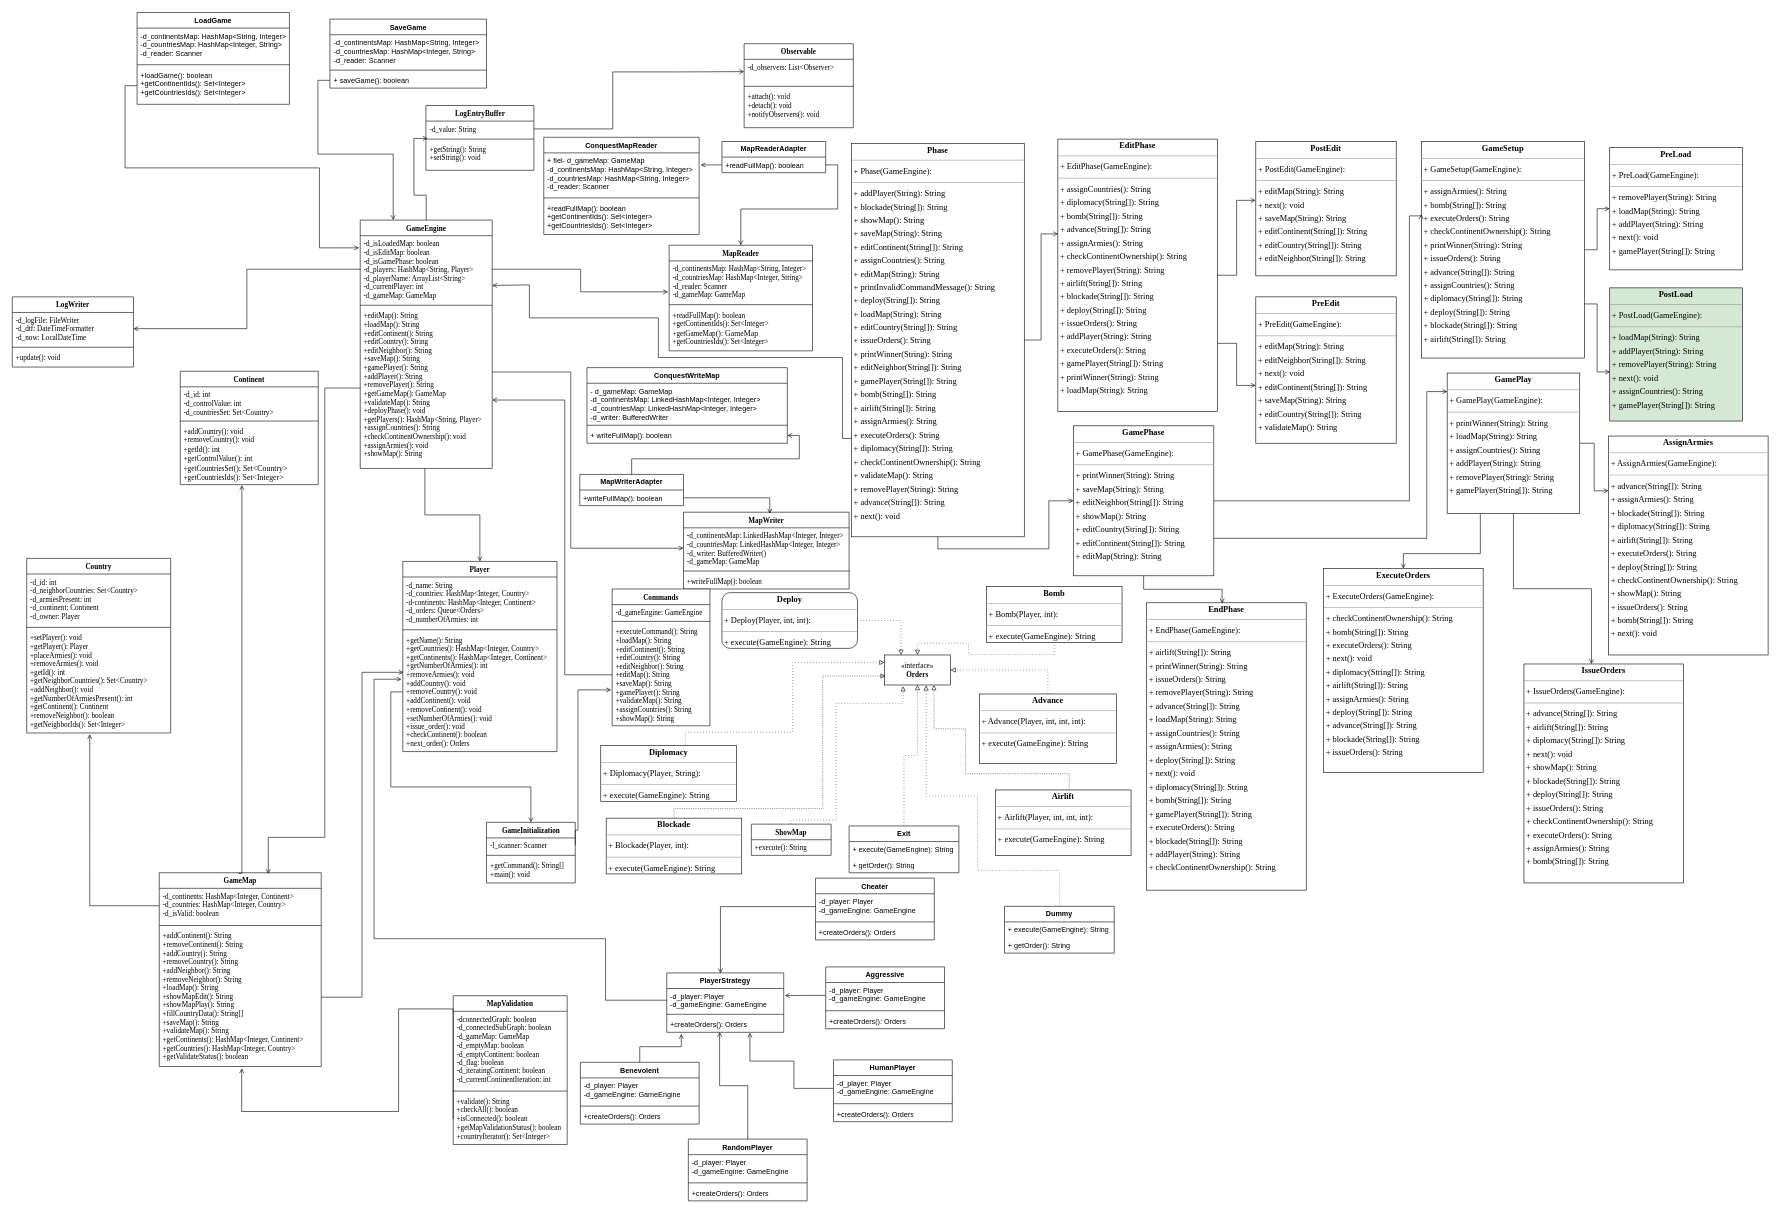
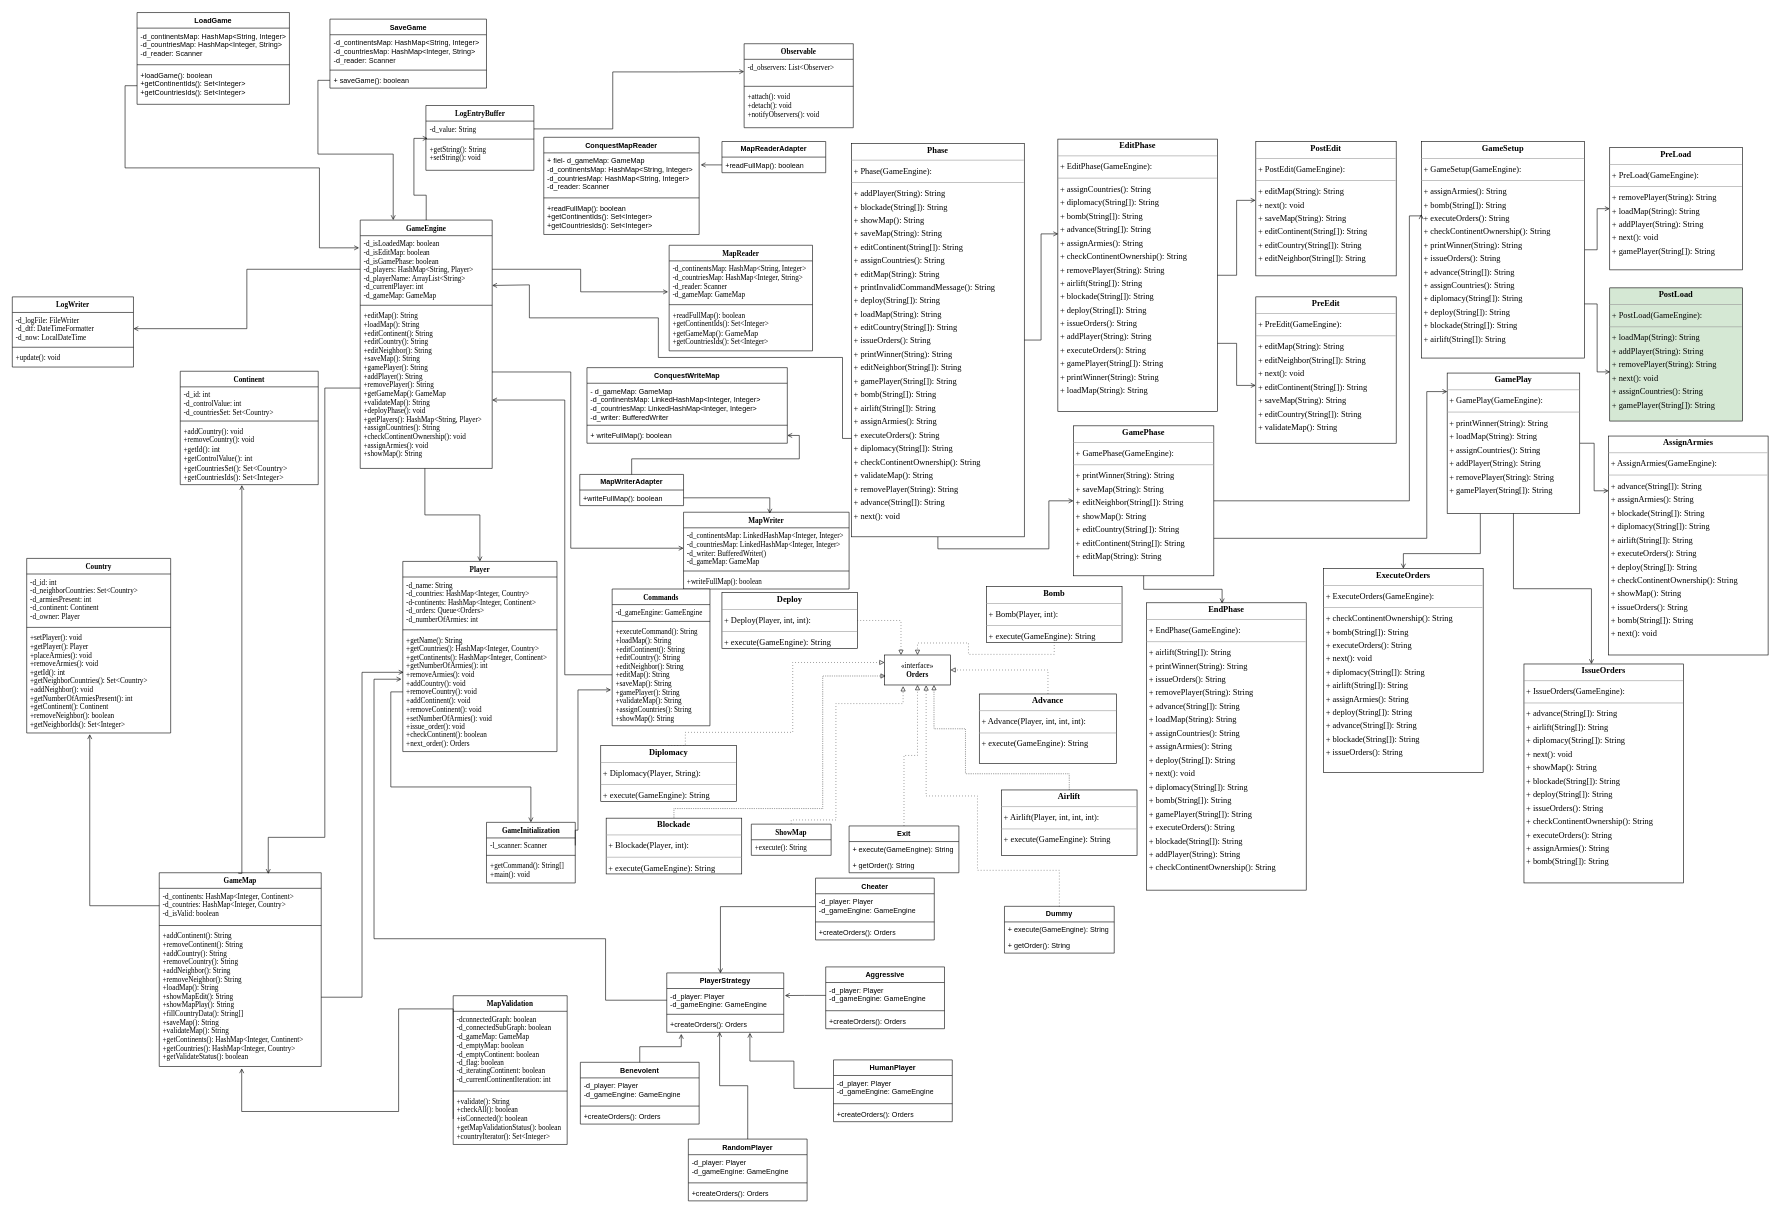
- <mxCell id="114" style="edgeStyle=orthogonalEdgeStyle;rounded=0;orthogonalLoop=1;jettySize=auto;html=1;exitX=1;exitY=0.5;exitDx=0;exitDy=0;entryX=0.5;entryY=0;entryDx=0;entryDy=0;endArrow=open;endFill=0;" edge="1" parent="1" source="113" target="14"><mxGeometry relative="1" as="geometry" /></mxCell>
- <mxCell id="96" value="&lt;p style=&quot;margin:0px;margin-top:4px;text-align:center;&quot;&gt;&lt;b&gt;Deploy&lt;/b&gt;&lt;/p&gt;&lt;hr size=&quot;1&quot;&gt;&lt;p style=&quot;margin:0 0 0 4px;line-height:1.6;&quot;&gt;+ Deploy(Player, int, int): &lt;/p&gt;&lt;hr size=&quot;1&quot;&gt;&lt;p style=&quot;margin:0 0 0 4px;line-height:1.6;&quot;&gt;+ execute(GameEngine): String&lt;/p&gt;" style="verticalAlign=top;align=left;overflow=fill;fontSize=14;fontFamily=Times New Roman;html=1;shadow=0;comic=0;labelBackgroundColor=none;strokeWidth=1;swimlaneLine=1;rounded=1;" parent="1" vertex="1"><mxGeometry x="1203" y="987" width="226" height="93" as="geometry" /></mxCell>
+ <mxCell id="96" value="&lt;p style=&quot;margin:0px;margin-top:4px;text-align:center;&quot;&gt;&lt;b&gt;Deploy&lt;/b&gt;&lt;/p&gt;&lt;hr size=&quot;1&quot;&gt;&lt;p style=&quot;margin:0 0 0 4px;line-height:1.6;&quot;&gt;+ Deploy(Player, int, int): &lt;/p&gt;&lt;hr size=&quot;1&quot;&gt;&lt;p style=&quot;margin:0 0 0 4px;line-height:1.6;&quot;&gt;+ execute(GameEngine): String&lt;/p&gt;" style="verticalAlign=top;align=left;overflow=fill;fontSize=14;fontFamily=Times New Roman;html=1;rounded=0;shadow=0;comic=0;labelBackgroundColor=none;strokeWidth=1;swimlaneLine=1;" parent="1" vertex="1"><mxGeometry x="1203" y="987" width="226" height="93" as="geometry" /></mxCell>
- <mxCell id="106" value="&lt;p style=&quot;margin:0px;margin-top:4px;text-align:center;&quot;&gt;&lt;b&gt;Airlift&lt;/b&gt;&lt;/p&gt;&lt;hr size=&quot;1&quot;&gt;&lt;p style=&quot;margin:0 0 0 4px;line-height:1.6;&quot;&gt;+ Airlift(Player, int, int, int): &lt;/p&gt;&lt;hr size=&quot;1&quot;&gt;&lt;p style=&quot;margin:0 0 0 4px;line-height:1.6;&quot;&gt;+ execute(GameEngine): String&lt;/p&gt;" style="verticalAlign=top;align=left;overflow=fill;fontSize=14;fontFamily=Times New Roman;html=1;rounded=0;shadow=0;comic=0;labelBackgroundColor=none;strokeWidth=1;swimlaneLine=1;" parent="1" vertex="1"><mxGeometry x="1659" y="1316" width="226" height="109" as="geometry" /></mxCell>
+ <mxCell id="106" value="&lt;p style=&quot;margin:0px;margin-top:4px;text-align:center;&quot;&gt;&lt;b&gt;Airlift&lt;/b&gt;&lt;/p&gt;&lt;hr size=&quot;1&quot;&gt;&lt;p style=&quot;margin:0 0 0 4px;line-height:1.6;&quot;&gt;+ Airlift(Player, int, int, int): &lt;/p&gt;&lt;hr size=&quot;1&quot;&gt;&lt;p style=&quot;margin:0 0 0 4px;line-height:1.6;&quot;&gt;+ execute(GameEngine): String&lt;/p&gt;" style="verticalAlign=top;align=left;overflow=fill;fontSize=14;fontFamily=Times New Roman;html=1;rounded=0;shadow=0;comic=0;labelBackgroundColor=none;strokeWidth=1;swimlaneLine=1;" parent="1" vertex="1"><mxGeometry x="1669" y="1316" width="226" height="109" as="geometry" /></mxCell>
